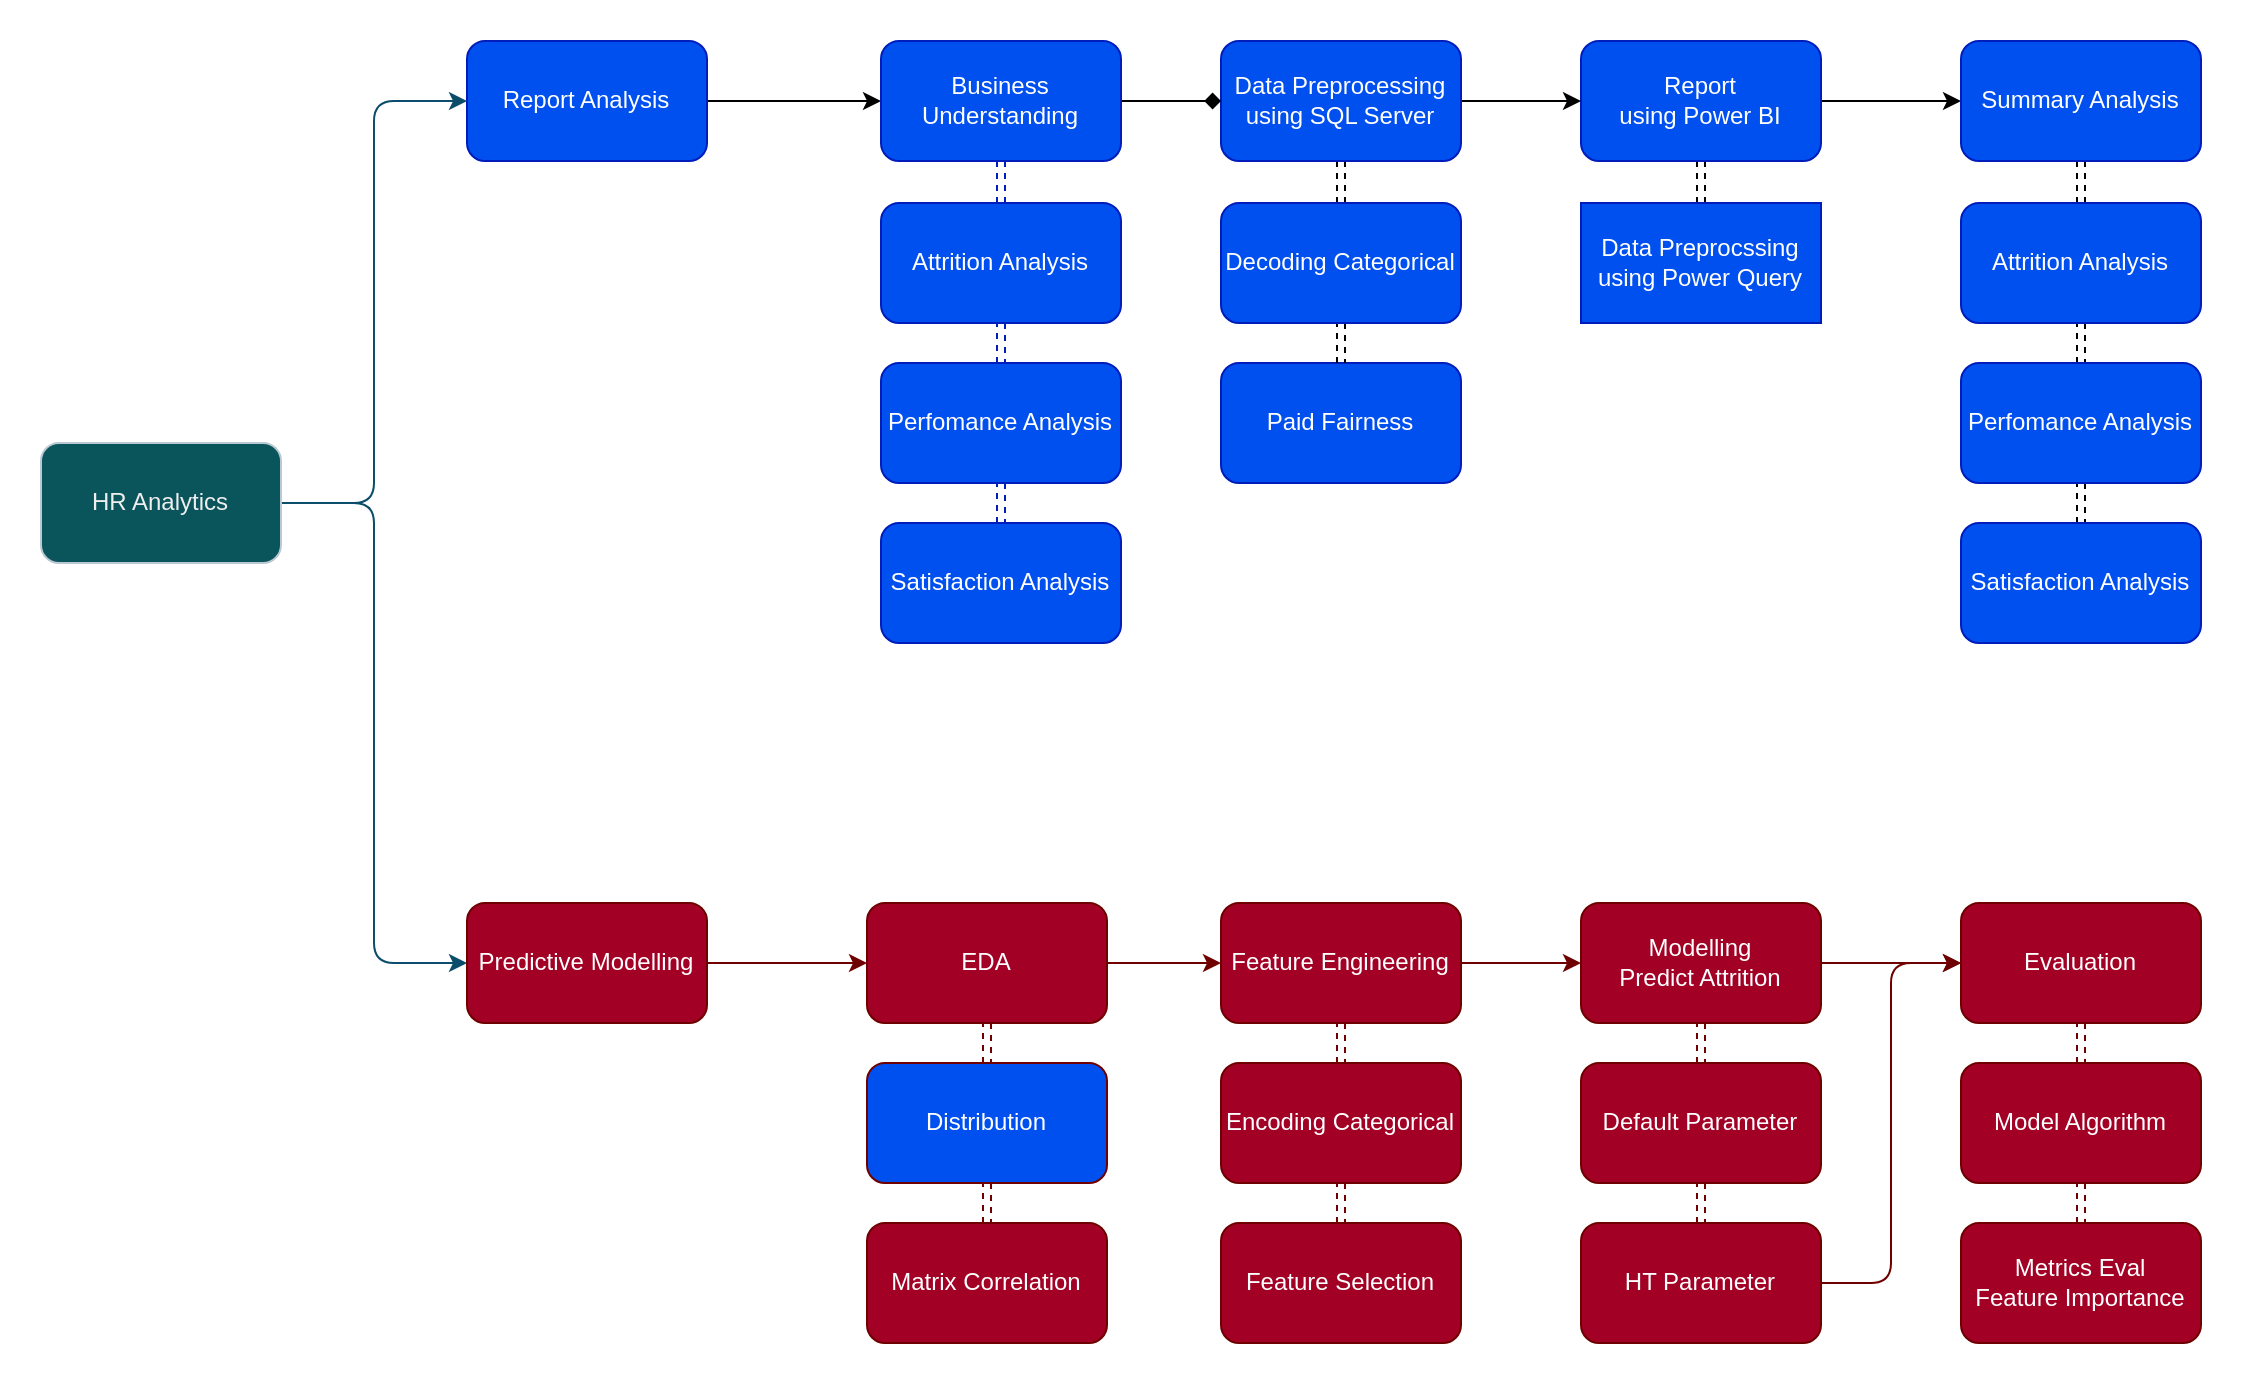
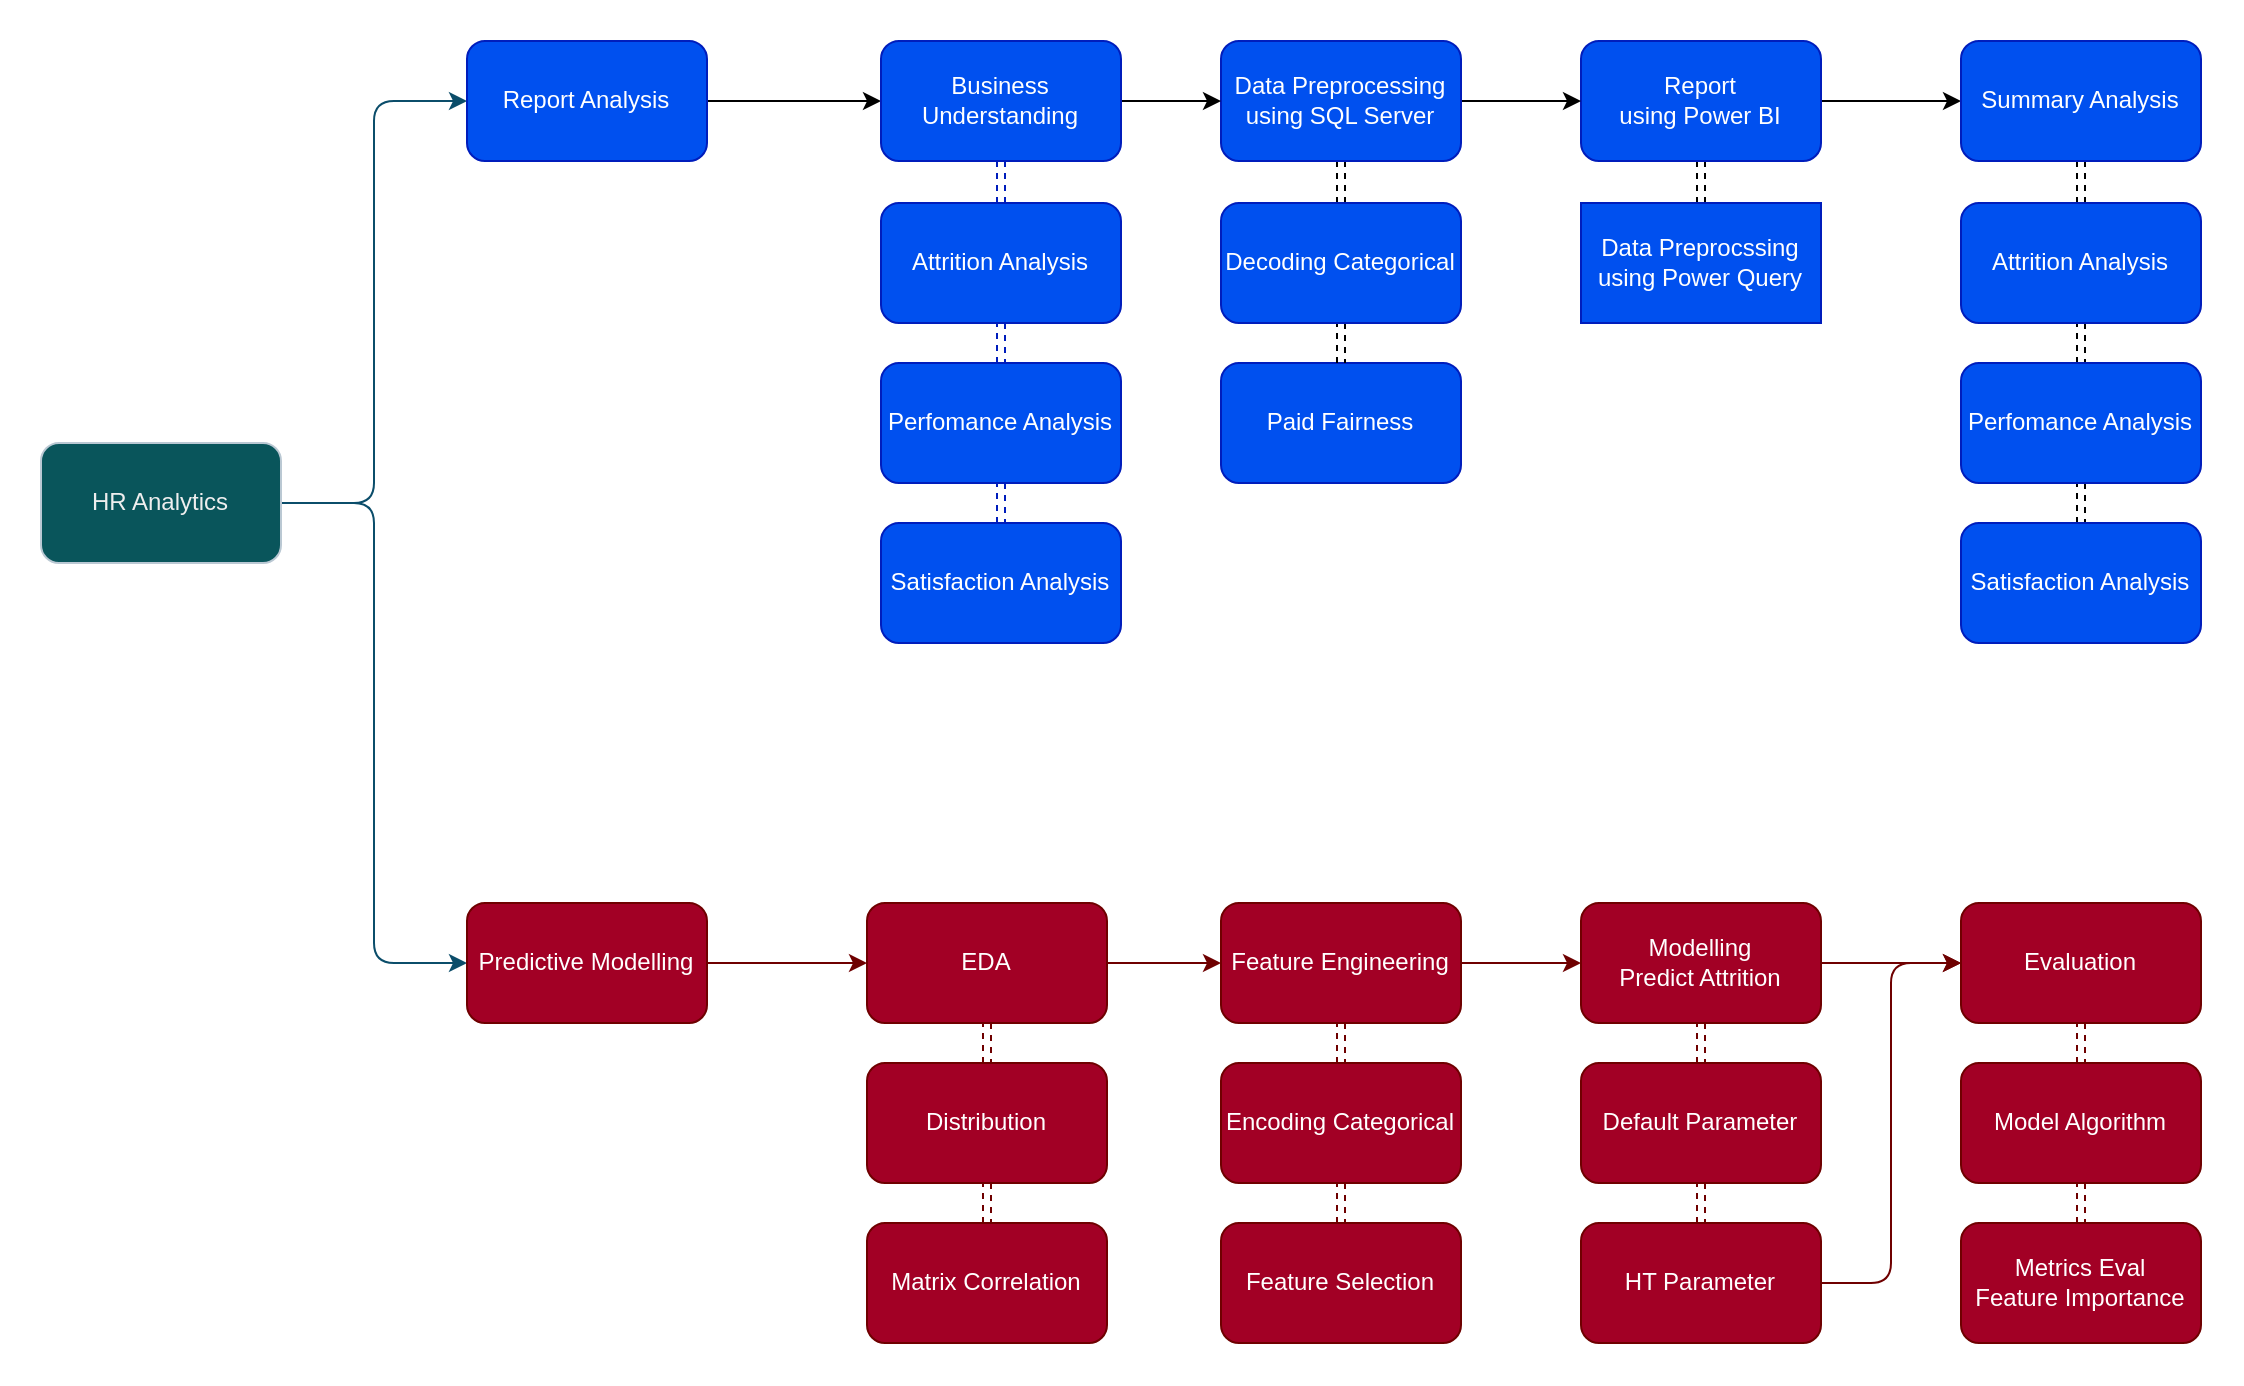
- <mxCell id="24" style="edgeStyle=orthogonalEdgeStyle;rounded=0;orthogonalLoop=1;jettySize=auto;html=1;entryX=0;entryY=0.5;entryDx=0;entryDy=0;endArrow=diamond;" edge="1" parent="1" source="25" target="14"><mxGeometry relative="1" as="geometry" /></mxCell>
+ <mxCell id="24" style="edgeStyle=orthogonalEdgeStyle;rounded=0;orthogonalLoop=1;jettySize=auto;html=1;entryX=0;entryY=0.5;entryDx=0;entryDy=0;" edge="1" parent="1" source="25" target="14"><mxGeometry relative="1" as="geometry" /></mxCell>
- <mxCell id="47" value="Distribution" style="whiteSpace=wrap;html=1;rounded=1;labelBackgroundColor=none;fillColor=#0050ef;strokeColor=#6F0000;fontColor=#ffffff;" parent="1" vertex="1"><mxGeometry x="433" y="531" width="120" height="60" as="geometry" /></mxCell>
+ <mxCell id="47" value="Distribution" style="whiteSpace=wrap;html=1;rounded=1;labelBackgroundColor=none;fillColor=#a20025;strokeColor=#6F0000;fontColor=#ffffff;" parent="1" vertex="1"><mxGeometry x="433" y="531" width="120" height="60" as="geometry" /></mxCell>
